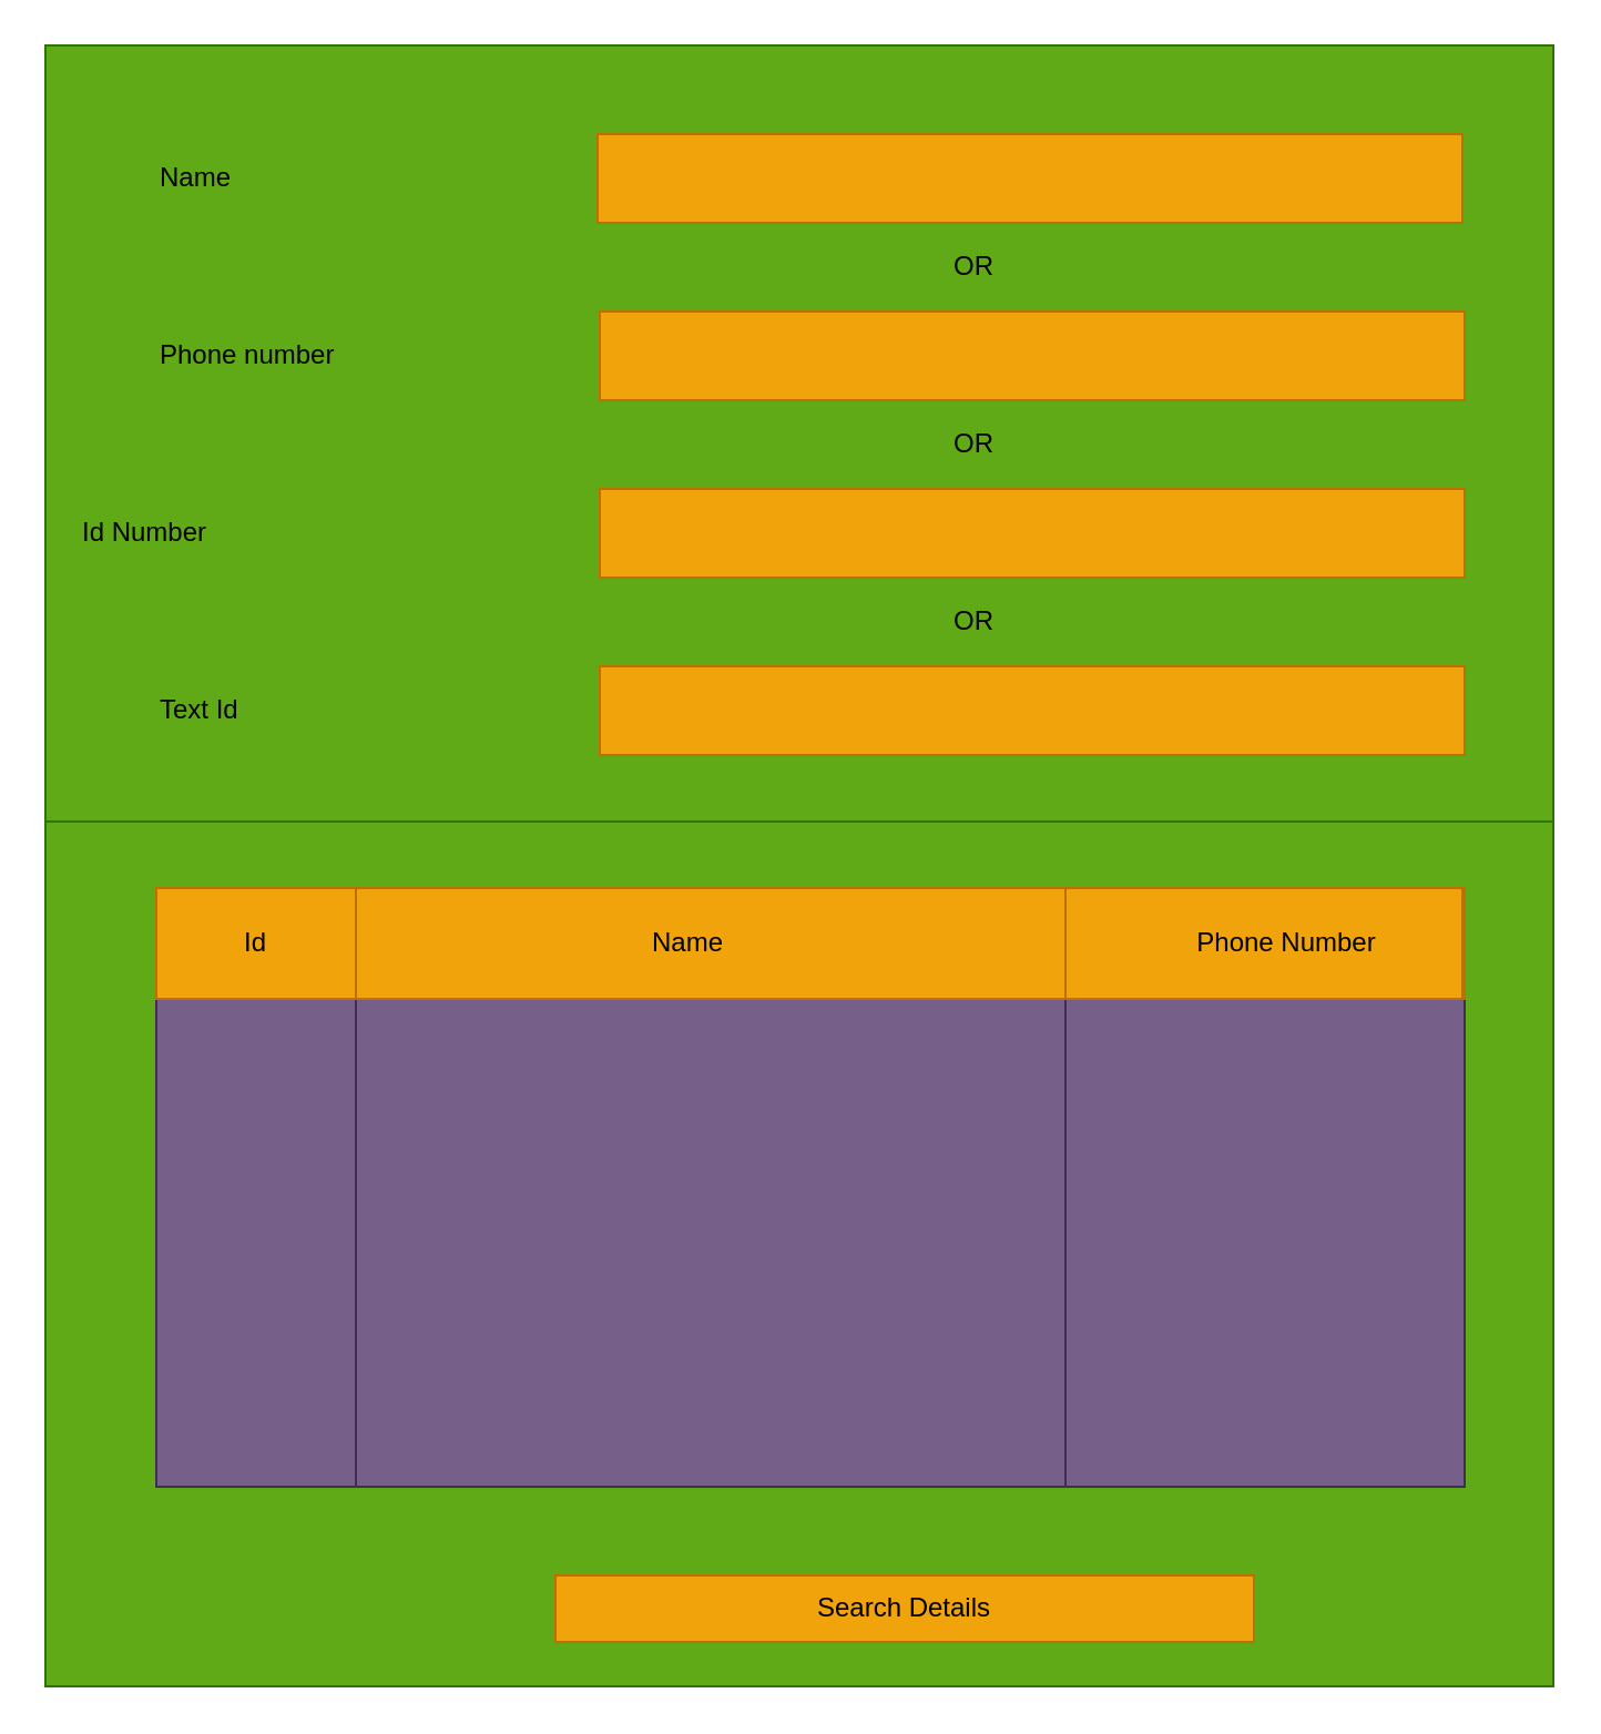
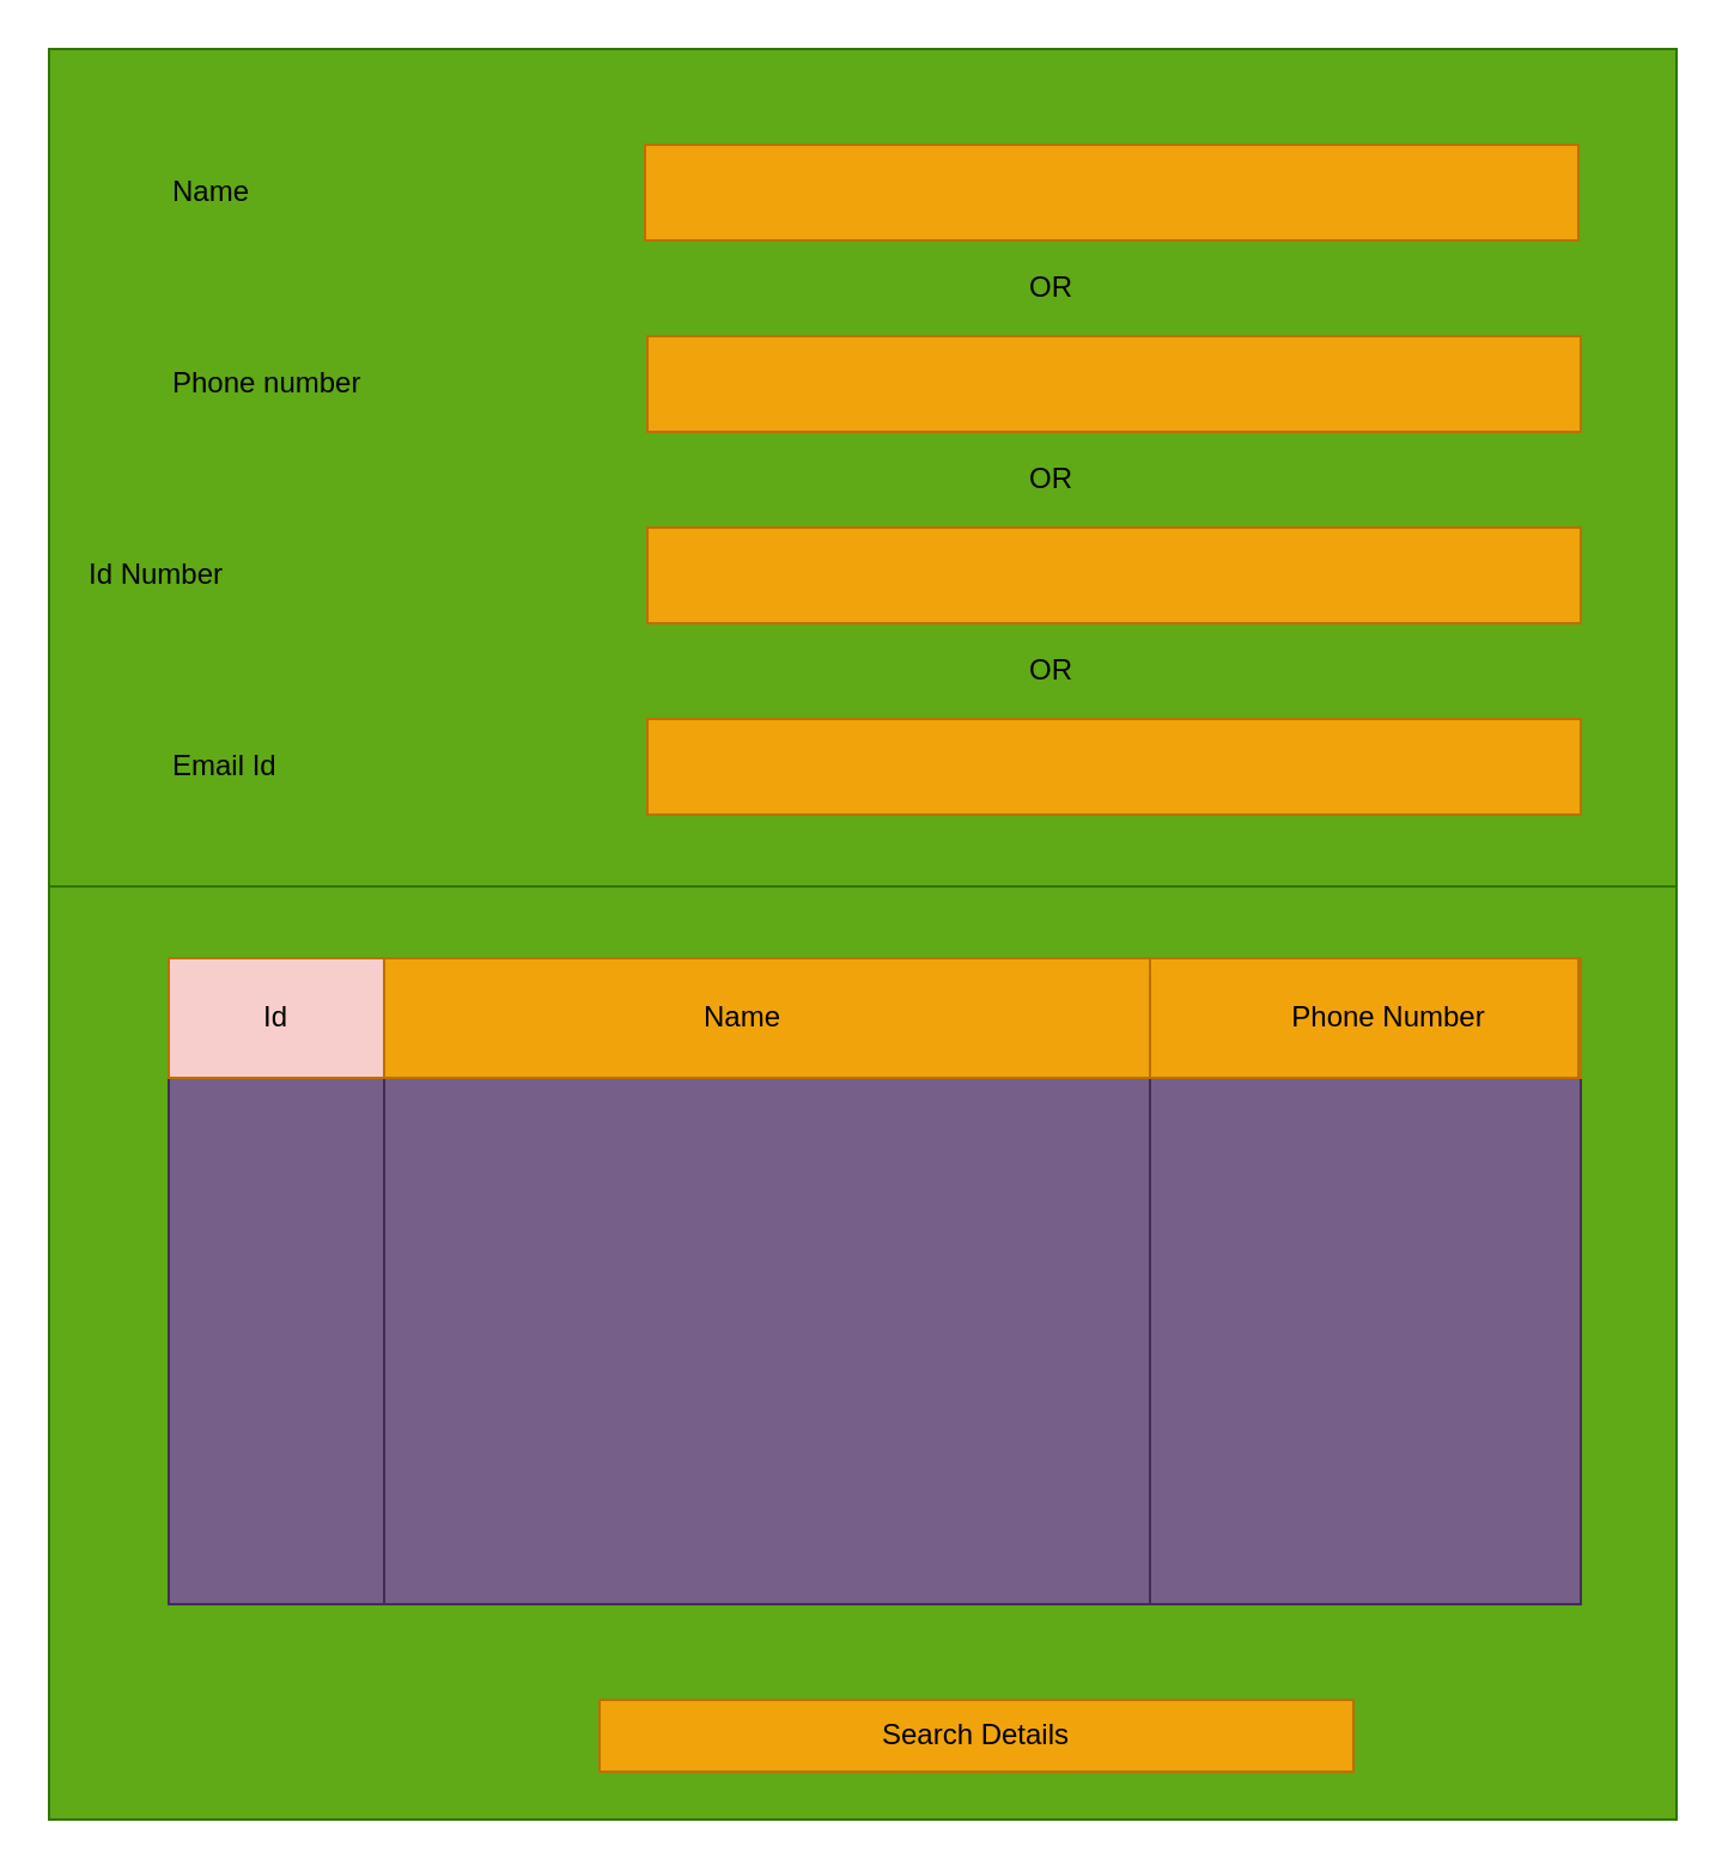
- <mxCell id="10" value="Text Id" style="text;html=1;align=left;verticalAlign=middle;whiteSpace=wrap;rounded=0;" parent="1" vertex="1"><mxGeometry x="70" y="305" width="60" height="30" as="geometry" /></mxCell>
+ <mxCell id="10" value="Email Id" style="text;html=1;align=left;verticalAlign=middle;whiteSpace=wrap;rounded=0;" parent="1" vertex="1"><mxGeometry x="70" y="305" width="60" height="30" as="geometry" /></mxCell>
- <mxCell id="21" value="Id" style="rounded=0;whiteSpace=wrap;html=1;fillColor=#f0a30a;fontColor=#000000;strokeColor=#BD7000;" parent="1" vertex="1"><mxGeometry x="70" y="400" width="90" height="50" as="geometry" /></mxCell>
+ <mxCell id="21" value="Id" style="rounded=0;whiteSpace=wrap;html=1;fillColor=#f8cecc;fontColor=#000000;strokeColor=#BD7000;" parent="1" vertex="1"><mxGeometry x="70" y="400" width="90" height="50" as="geometry" /></mxCell>
